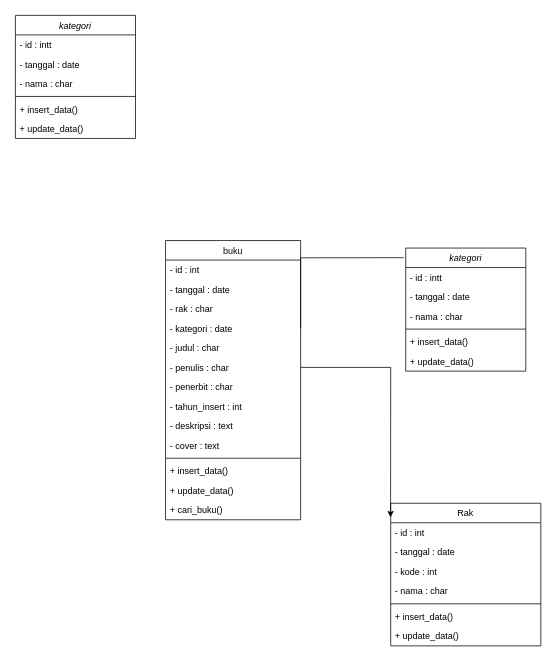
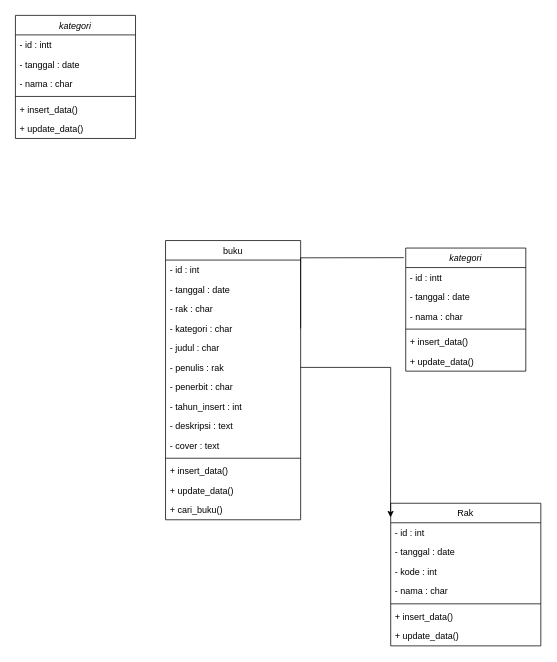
- <mxCell id="21" value="- kategori : date&#10;" style="text;align=left;verticalAlign=top;spacingLeft=4;spacingRight=4;overflow=hidden;rotatable=0;points=[[0,0.5],[1,0.5]];portConstraint=eastwest;rounded=0;shadow=0;html=0;" vertex="1" parent="17"><mxGeometry y="104" width="180" height="26" as="geometry" /></mxCell>
+ <mxCell id="21" value="- kategori : char&#10;" style="text;align=left;verticalAlign=top;spacingLeft=4;spacingRight=4;overflow=hidden;rotatable=0;points=[[0,0.5],[1,0.5]];portConstraint=eastwest;rounded=0;shadow=0;html=0;" vertex="1" parent="17"><mxGeometry y="104" width="180" height="26" as="geometry" /></mxCell>
- <mxCell id="23" value="- penulis : char&#10;" style="text;align=left;verticalAlign=top;spacingLeft=4;spacingRight=4;overflow=hidden;rotatable=0;points=[[0,0.5],[1,0.5]];portConstraint=eastwest;rounded=0;shadow=0;html=0;" vertex="1" parent="17"><mxGeometry y="156" width="180" height="26" as="geometry" /></mxCell>
+ <mxCell id="23" value="- penulis : rak&#10;" style="text;align=left;verticalAlign=top;spacingLeft=4;spacingRight=4;overflow=hidden;rotatable=0;points=[[0,0.5],[1,0.5]];portConstraint=eastwest;rounded=0;shadow=0;html=0;" vertex="1" parent="17"><mxGeometry y="156" width="180" height="26" as="geometry" /></mxCell>
